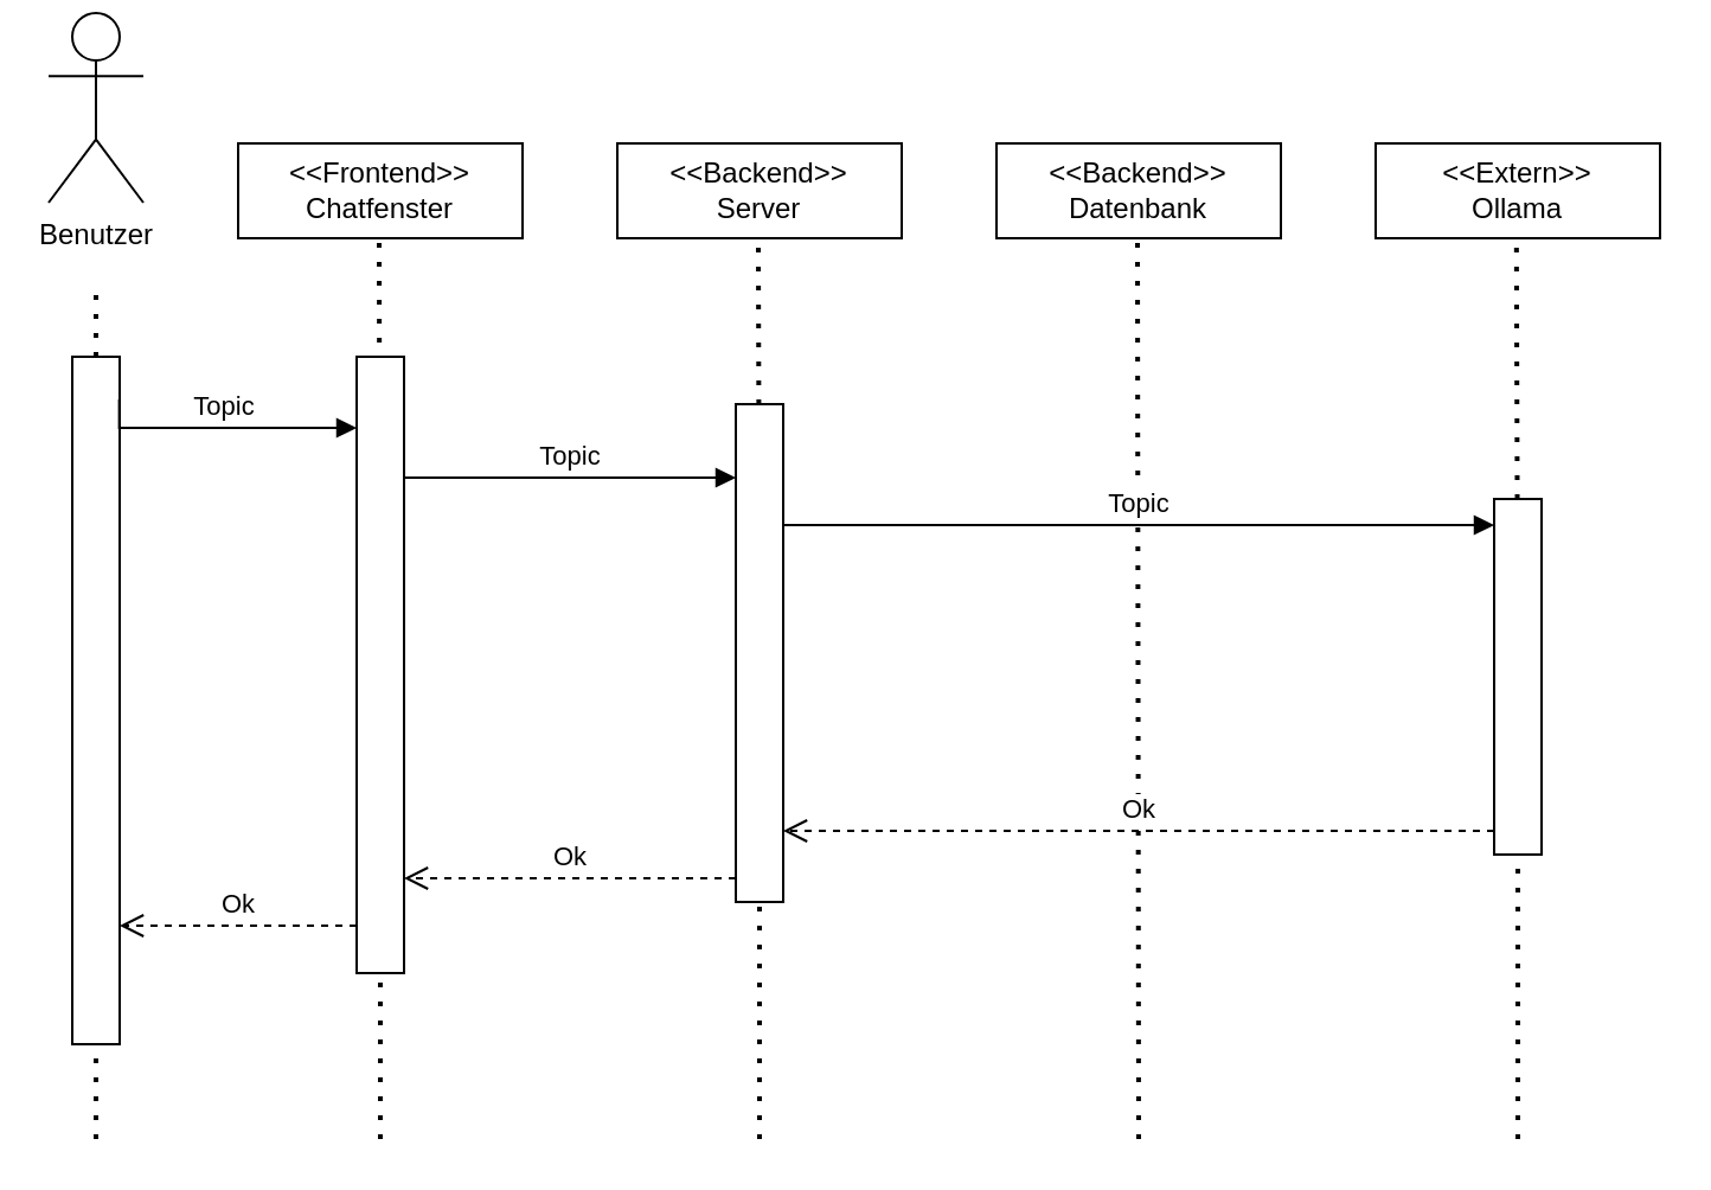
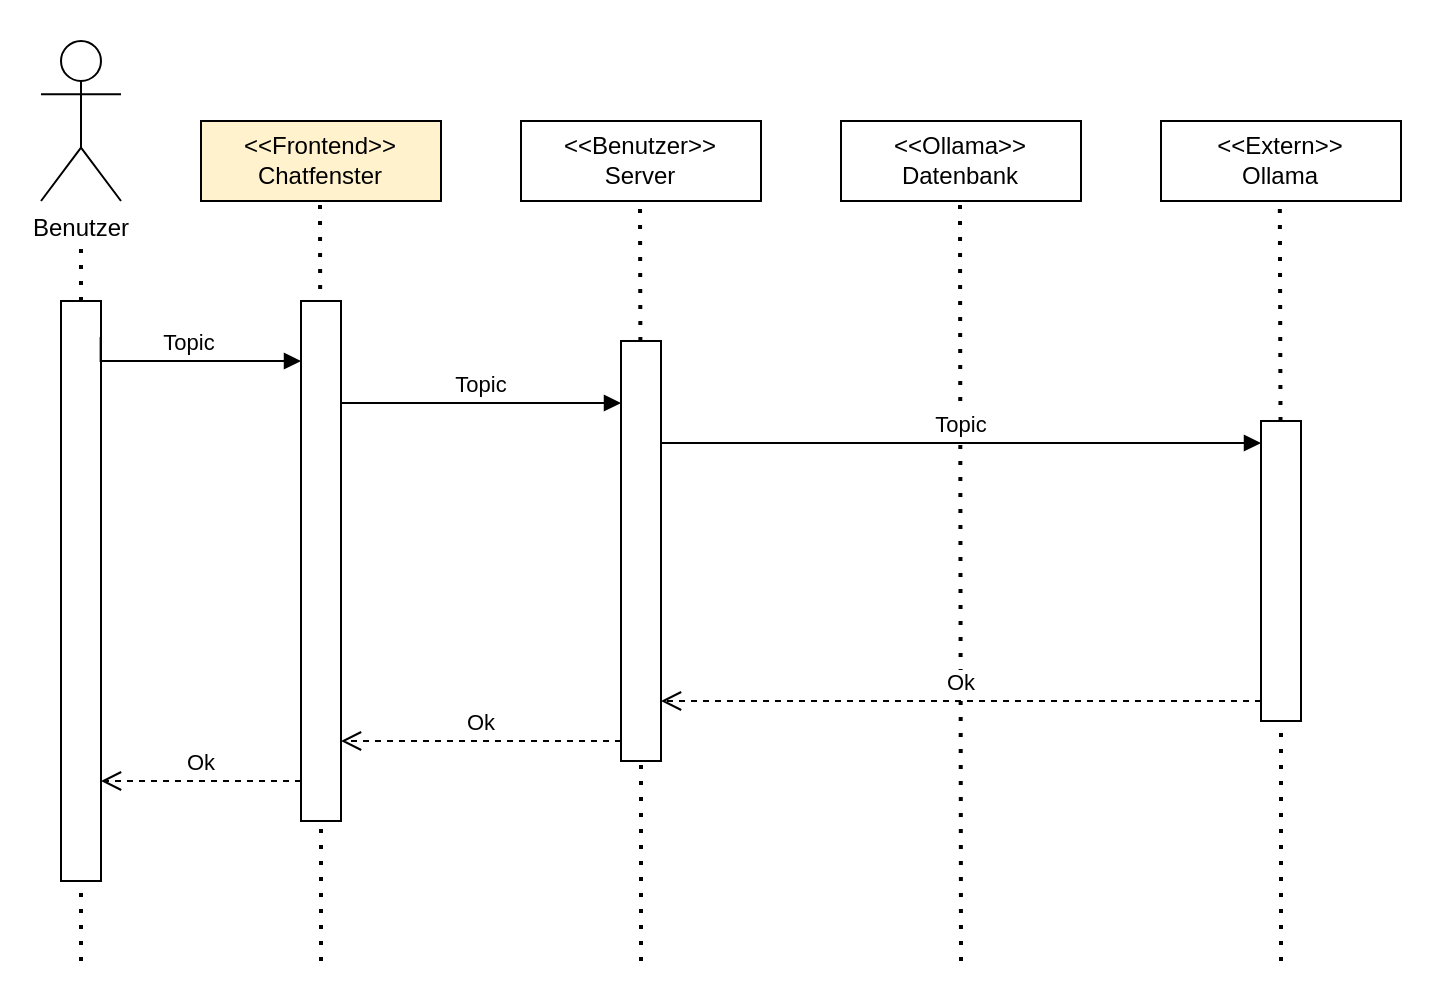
- <mxCell id="2" value="Benutzer" style="shape=umlActor;verticalLabelPosition=bottom;verticalAlign=top;html=1;outlineConnect=0;" parent="1" vertex="1"><mxGeometry x="20" y="5" width="40" height="80" as="geometry" /></mxCell>
+ <mxCell id="2" value="Benutzer" style="shape=umlActor;verticalLabelPosition=bottom;verticalAlign=top;html=1;outlineConnect=0;" parent="1" vertex="1"><mxGeometry x="20" y="20" width="40" height="80" as="geometry" /></mxCell>
- <mxCell id="4" value="&lt;div&gt;&amp;lt;&amp;lt;Frontend&amp;gt;&amp;gt;&lt;/div&gt;&lt;div&gt;Chatfenster&lt;/div&gt;" style="html=1;whiteSpace=wrap;" parent="1" vertex="1"><mxGeometry x="100" y="60" width="120" height="40" as="geometry" /></mxCell>
+ <mxCell id="4" value="&lt;div&gt;&amp;lt;&amp;lt;Frontend&amp;gt;&amp;gt;&lt;/div&gt;&lt;div&gt;Chatfenster&lt;/div&gt;" style="html=1;whiteSpace=wrap;fillColor=#fff2cc;" parent="1" vertex="1"><mxGeometry x="100" y="60" width="120" height="40" as="geometry" /></mxCell>
- <mxCell id="5" value="&amp;lt;&amp;lt;Backend&amp;gt;&amp;gt;&lt;div&gt;Server&lt;/div&gt;" style="html=1;whiteSpace=wrap;" parent="1" vertex="1"><mxGeometry x="260" y="60" width="120" height="40" as="geometry" /></mxCell>
+ <mxCell id="5" value="&amp;lt;&amp;lt;Benutzer&amp;gt;&amp;gt;&lt;div&gt;Server&lt;/div&gt;" style="html=1;whiteSpace=wrap;" parent="1" vertex="1"><mxGeometry x="260" y="60" width="120" height="40" as="geometry" /></mxCell>
- <mxCell id="6" value="&amp;lt;&amp;lt;Backend&amp;gt;&amp;gt;&lt;div&gt;Datenbank&lt;/div&gt;" style="html=1;whiteSpace=wrap;" parent="1" vertex="1"><mxGeometry x="420" y="60" width="120" height="40" as="geometry" /></mxCell>
+ <mxCell id="6" value="&amp;lt;&amp;lt;Ollama&amp;gt;&amp;gt;&lt;div&gt;Datenbank&lt;/div&gt;" style="html=1;whiteSpace=wrap;" parent="1" vertex="1"><mxGeometry x="420" y="60" width="120" height="40" as="geometry" /></mxCell>
